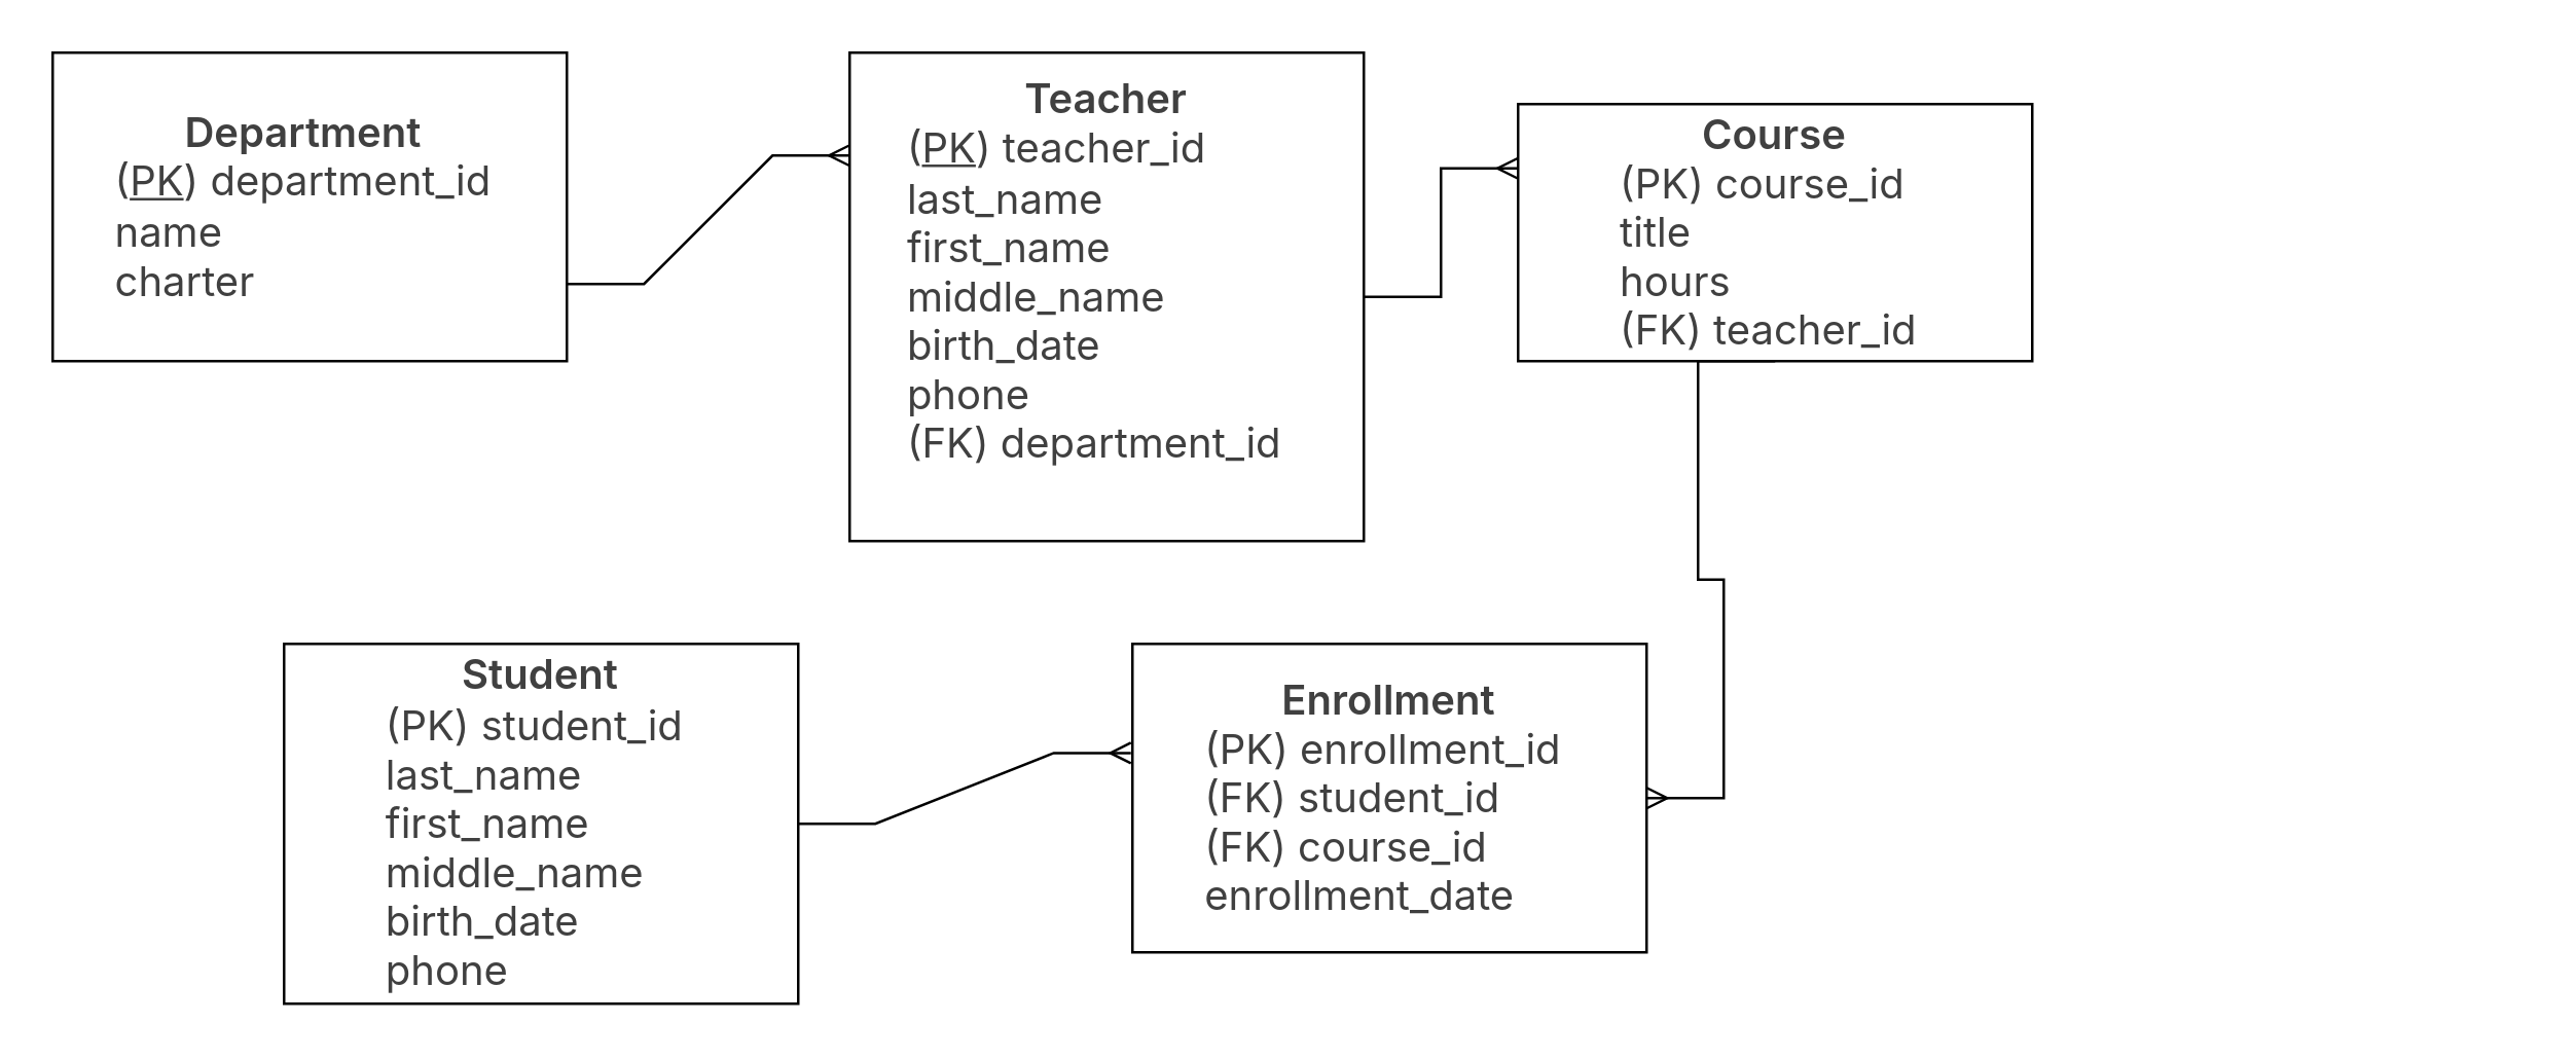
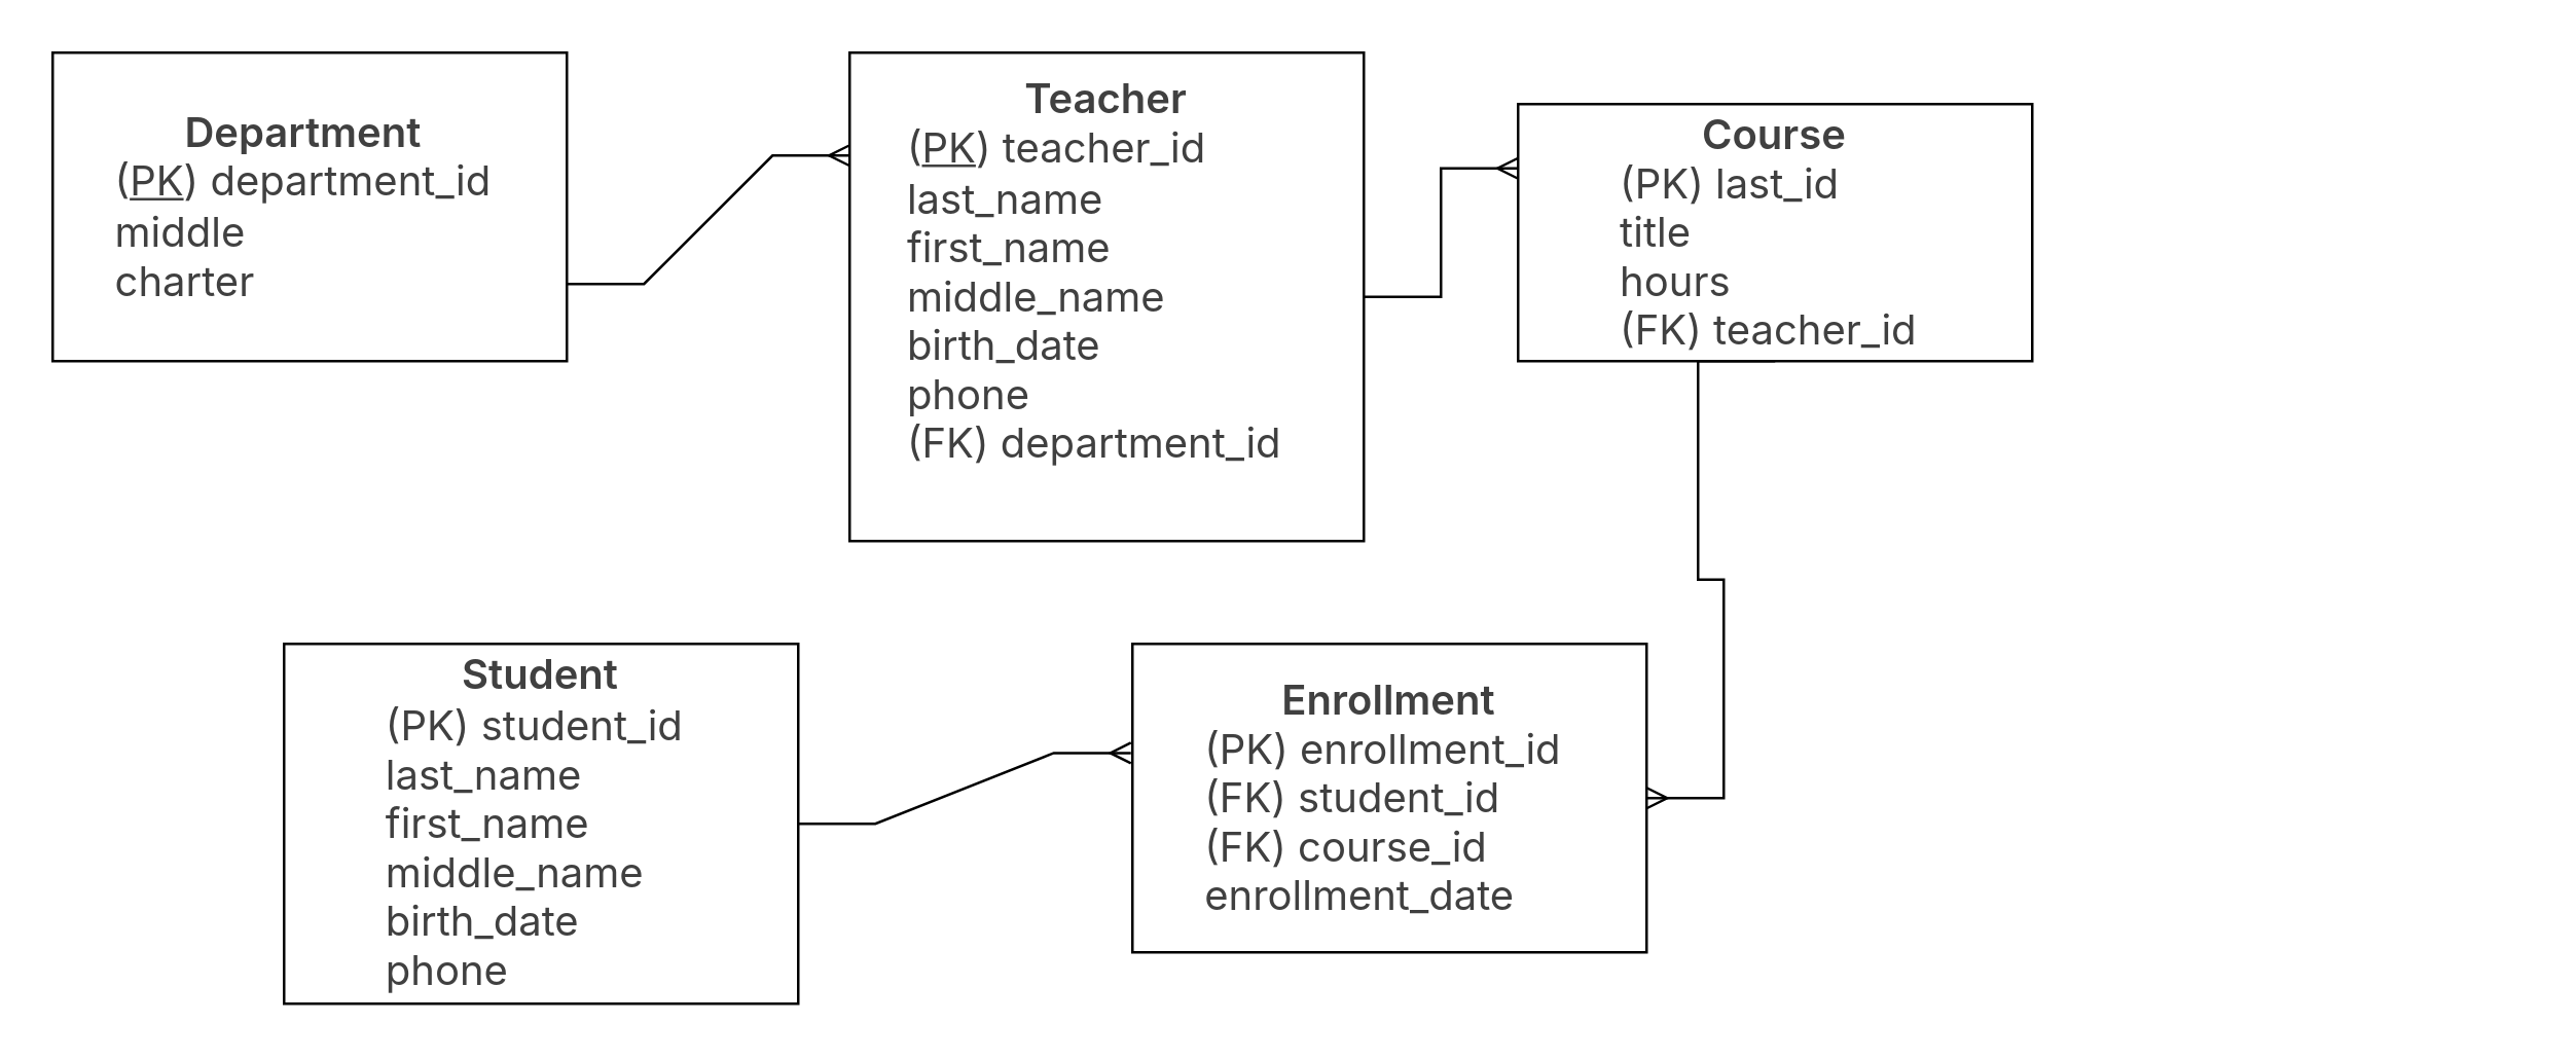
- <mxCell id="2" value="&lt;div style=&quot;&quot;&gt;&lt;span style=&quot;font-weight: 600; color: rgb(64, 64, 64); font-family: quote-cjk-patch, Inter, system-ui, -apple-system, BlinkMacSystemFont, &amp;quot;Segoe UI&amp;quot;, Roboto, &amp;quot;Noto Sans&amp;quot;, Ubuntu, Cantarell, &amp;quot;Helvetica Neue&amp;quot;, Oxygen, &amp;quot;Open Sans&amp;quot;, sans-serif; font-size: 16.002px; background-color: rgb(255, 255, 255);&quot;&gt;Department&lt;/span&gt;&lt;span style=&quot;color: rgb(64, 64, 64); font-family: quote-cjk-patch, Inter, system-ui, -apple-system, BlinkMacSystemFont, &amp;quot;Segoe UI&amp;quot;, Roboto, &amp;quot;Noto Sans&amp;quot;, Ubuntu, Cantarell, &amp;quot;Helvetica Neue&amp;quot;, Oxygen, &amp;quot;Open Sans&amp;quot;, sans-serif; font-size: 16.002px; text-align: left; background-color: rgb(255, 255, 255);&quot;&gt;&amp;nbsp;&lt;/span&gt;&lt;/div&gt;&lt;div&gt;&lt;span style=&quot;color: rgb(64, 64, 64); font-family: quote-cjk-patch, Inter, system-ui, -apple-system, BlinkMacSystemFont, &amp;quot;Segoe UI&amp;quot;, Roboto, &amp;quot;Noto Sans&amp;quot;, Ubuntu, Cantarell, &amp;quot;Helvetica Neue&amp;quot;, Oxygen, &amp;quot;Open Sans&amp;quot;, sans-serif; font-size: 16.002px; text-align: left; background-color: rgb(255, 255, 255);&quot;&gt;(&lt;u&gt;PK&lt;/u&gt;) department_id&amp;nbsp;&lt;/span&gt;&lt;/div&gt;&lt;div style=&quot;text-align: left;&quot;&gt;&lt;span style=&quot;color: rgb(64, 64, 64); font-family: quote-cjk-patch, Inter, system-ui, -apple-system, BlinkMacSystemFont, &amp;quot;Segoe UI&amp;quot;, Roboto, &amp;quot;Noto Sans&amp;quot;, Ubuntu, Cantarell, &amp;quot;Helvetica Neue&amp;quot;, Oxygen, &amp;quot;Open Sans&amp;quot;, sans-serif; font-size: 16.002px; background-color: rgb(255, 255, 255);&quot;&gt;name&amp;nbsp;&lt;/span&gt;&lt;/div&gt;&lt;div style=&quot;text-align: left;&quot;&gt;&lt;span style=&quot;color: rgb(64, 64, 64); font-family: quote-cjk-patch, Inter, system-ui, -apple-system, BlinkMacSystemFont, &amp;quot;Segoe UI&amp;quot;, Roboto, &amp;quot;Noto Sans&amp;quot;, Ubuntu, Cantarell, &amp;quot;Helvetica Neue&amp;quot;, Oxygen, &amp;quot;Open Sans&amp;quot;, sans-serif; font-size: 16.002px; background-color: rgb(255, 255, 255);&quot;&gt;charter&amp;nbsp;&lt;/span&gt;&lt;/div&gt;" style="rounded=0;whiteSpace=wrap;html=1;" vertex="1" parent="1"><mxGeometry x="20" y="20" width="200" height="120" as="geometry" /></mxCell>
+ <mxCell id="2" value="&lt;div style=&quot;&quot;&gt;&lt;span style=&quot;font-weight: 600; color: rgb(64, 64, 64); font-family: quote-cjk-patch, Inter, system-ui, -apple-system, BlinkMacSystemFont, &amp;quot;Segoe UI&amp;quot;, Roboto, &amp;quot;Noto Sans&amp;quot;, Ubuntu, Cantarell, &amp;quot;Helvetica Neue&amp;quot;, Oxygen, &amp;quot;Open Sans&amp;quot;, sans-serif; font-size: 16.002px; background-color: rgb(255, 255, 255);&quot;&gt;Department&lt;/span&gt;&lt;span style=&quot;color: rgb(64, 64, 64); font-family: quote-cjk-patch, Inter, system-ui, -apple-system, BlinkMacSystemFont, &amp;quot;Segoe UI&amp;quot;, Roboto, &amp;quot;Noto Sans&amp;quot;, Ubuntu, Cantarell, &amp;quot;Helvetica Neue&amp;quot;, Oxygen, &amp;quot;Open Sans&amp;quot;, sans-serif; font-size: 16.002px; text-align: left; background-color: rgb(255, 255, 255);&quot;&gt;&amp;nbsp;&lt;/span&gt;&lt;/div&gt;&lt;div&gt;&lt;span style=&quot;color: rgb(64, 64, 64); font-family: quote-cjk-patch, Inter, system-ui, -apple-system, BlinkMacSystemFont, &amp;quot;Segoe UI&amp;quot;, Roboto, &amp;quot;Noto Sans&amp;quot;, Ubuntu, Cantarell, &amp;quot;Helvetica Neue&amp;quot;, Oxygen, &amp;quot;Open Sans&amp;quot;, sans-serif; font-size: 16.002px; text-align: left; background-color: rgb(255, 255, 255);&quot;&gt;(&lt;u&gt;PK&lt;/u&gt;) department_id&amp;nbsp;&lt;/span&gt;&lt;/div&gt;&lt;div style=&quot;text-align: left;&quot;&gt;&lt;span style=&quot;color: rgb(64, 64, 64); font-family: quote-cjk-patch, Inter, system-ui, -apple-system, BlinkMacSystemFont, &amp;quot;Segoe UI&amp;quot;, Roboto, &amp;quot;Noto Sans&amp;quot;, Ubuntu, Cantarell, &amp;quot;Helvetica Neue&amp;quot;, Oxygen, &amp;quot;Open Sans&amp;quot;, sans-serif; font-size: 16.002px; background-color: rgb(255, 255, 255);&quot;&gt;middle&amp;nbsp;&lt;/span&gt;&lt;/div&gt;&lt;div style=&quot;text-align: left;&quot;&gt;&lt;span style=&quot;color: rgb(64, 64, 64); font-family: quote-cjk-patch, Inter, system-ui, -apple-system, BlinkMacSystemFont, &amp;quot;Segoe UI&amp;quot;, Roboto, &amp;quot;Noto Sans&amp;quot;, Ubuntu, Cantarell, &amp;quot;Helvetica Neue&amp;quot;, Oxygen, &amp;quot;Open Sans&amp;quot;, sans-serif; font-size: 16.002px; background-color: rgb(255, 255, 255);&quot;&gt;charter&amp;nbsp;&lt;/span&gt;&lt;/div&gt;" style="rounded=0;whiteSpace=wrap;html=1;" vertex="1" parent="1"><mxGeometry x="20" y="20" width="200" height="120" as="geometry" /></mxCell>
- <mxCell id="4" value="&lt;span style=&quot;font-weight: 600; color: rgb(64, 64, 64); font-family: quote-cjk-patch, Inter, system-ui, -apple-system, BlinkMacSystemFont, &amp;quot;Segoe UI&amp;quot;, Roboto, &amp;quot;Noto Sans&amp;quot;, Ubuntu, Cantarell, &amp;quot;Helvetica Neue&amp;quot;, Oxygen, &amp;quot;Open Sans&amp;quot;, sans-serif; font-size: 16.002px; text-align: start; background-color: rgb(255, 255, 255);&quot;&gt;Course&lt;br&gt;&lt;/span&gt;&lt;div style=&quot;text-align: left;&quot;&gt;&lt;span style=&quot;background-color: rgb(255, 255, 255); color: rgb(64, 64, 64); font-family: quote-cjk-patch, Inter, system-ui, -apple-system, BlinkMacSystemFont, &amp;quot;Segoe UI&amp;quot;, Roboto, &amp;quot;Noto Sans&amp;quot;, Ubuntu, Cantarell, &amp;quot;Helvetica Neue&amp;quot;, Oxygen, &amp;quot;Open Sans&amp;quot;, sans-serif; font-size: 16.002px;&quot;&gt;(PK)&amp;nbsp;&lt;/span&gt;&lt;span style=&quot;background-color: rgb(255, 255, 255); color: rgb(64, 64, 64); font-family: quote-cjk-patch, Inter, system-ui, -apple-system, BlinkMacSystemFont, &amp;quot;Segoe UI&amp;quot;, Roboto, &amp;quot;Noto Sans&amp;quot;, Ubuntu, Cantarell, &amp;quot;Helvetica Neue&amp;quot;, Oxygen, &amp;quot;Open Sans&amp;quot;, sans-serif; font-size: 16.002px;&quot;&gt;course_id&lt;/span&gt;&lt;/div&gt;&lt;div style=&quot;text-align: left;&quot;&gt;&lt;span style=&quot;background-color: rgb(255, 255, 255); color: rgb(64, 64, 64); font-family: quote-cjk-patch, Inter, system-ui, -apple-system, BlinkMacSystemFont, &amp;quot;Segoe UI&amp;quot;, Roboto, &amp;quot;Noto Sans&amp;quot;, Ubuntu, Cantarell, &amp;quot;Helvetica Neue&amp;quot;, Oxygen, &amp;quot;Open Sans&amp;quot;, sans-serif; font-size: 16.002px;&quot;&gt;title&lt;/span&gt;&lt;span style=&quot;background-color: rgb(255, 255, 255); color: rgb(64, 64, 64); font-family: quote-cjk-patch, Inter, system-ui, -apple-system, BlinkMacSystemFont, &amp;quot;Segoe UI&amp;quot;, Roboto, &amp;quot;Noto Sans&amp;quot;, Ubuntu, Cantarell, &amp;quot;Helvetica Neue&amp;quot;, Oxygen, &amp;quot;Open Sans&amp;quot;, sans-serif; font-size: 16.002px;&quot;&gt;&amp;nbsp;&lt;/span&gt;&lt;/div&gt;&lt;div style=&quot;text-align: left;&quot;&gt;&lt;span style=&quot;background-color: rgb(255, 255, 255); color: rgb(64, 64, 64); font-family: quote-cjk-patch, Inter, system-ui, -apple-system, BlinkMacSystemFont, &amp;quot;Segoe UI&amp;quot;, Roboto, &amp;quot;Noto Sans&amp;quot;, Ubuntu, Cantarell, &amp;quot;Helvetica Neue&amp;quot;, Oxygen, &amp;quot;Open Sans&amp;quot;, sans-serif; font-size: 16.002px;&quot;&gt;hours&lt;/span&gt;&lt;span style=&quot;background-color: rgb(255, 255, 255); color: rgb(64, 64, 64); font-family: quote-cjk-patch, Inter, system-ui, -apple-system, BlinkMacSystemFont, &amp;quot;Segoe UI&amp;quot;, Roboto, &amp;quot;Noto Sans&amp;quot;, Ubuntu, Cantarell, &amp;quot;Helvetica Neue&amp;quot;, Oxygen, &amp;quot;Open Sans&amp;quot;, sans-serif; font-size: 16.002px;&quot;&gt;&amp;nbsp;&lt;/span&gt;&lt;/div&gt;&lt;div style=&quot;text-align: left;&quot;&gt;&lt;span style=&quot;background-color: rgb(255, 255, 255); color: rgb(64, 64, 64); font-family: quote-cjk-patch, Inter, system-ui, -apple-system, BlinkMacSystemFont, &amp;quot;Segoe UI&amp;quot;, Roboto, &amp;quot;Noto Sans&amp;quot;, Ubuntu, Cantarell, &amp;quot;Helvetica Neue&amp;quot;, Oxygen, &amp;quot;Open Sans&amp;quot;, sans-serif; font-size: 16.002px;&quot;&gt;(FK)&amp;nbsp;&lt;/span&gt;&lt;span style=&quot;background-color: rgb(255, 255, 255); color: rgb(64, 64, 64); font-family: quote-cjk-patch, Inter, system-ui, -apple-system, BlinkMacSystemFont, &amp;quot;Segoe UI&amp;quot;, Roboto, &amp;quot;Noto Sans&amp;quot;, Ubuntu, Cantarell, &amp;quot;Helvetica Neue&amp;quot;, Oxygen, &amp;quot;Open Sans&amp;quot;, sans-serif; font-size: 16.002px;&quot;&gt;teacher_id&amp;nbsp;&lt;/span&gt;&lt;/div&gt;" style="rounded=0;whiteSpace=wrap;html=1;" vertex="1" parent="1"><mxGeometry x="590" y="40" width="200" height="100" as="geometry" /></mxCell>
+ <mxCell id="4" value="&lt;span style=&quot;font-weight: 600; color: rgb(64, 64, 64); font-family: quote-cjk-patch, Inter, system-ui, -apple-system, BlinkMacSystemFont, &amp;quot;Segoe UI&amp;quot;, Roboto, &amp;quot;Noto Sans&amp;quot;, Ubuntu, Cantarell, &amp;quot;Helvetica Neue&amp;quot;, Oxygen, &amp;quot;Open Sans&amp;quot;, sans-serif; font-size: 16.002px; text-align: start; background-color: rgb(255, 255, 255);&quot;&gt;Course&lt;br&gt;&lt;/span&gt;&lt;div style=&quot;text-align: left;&quot;&gt;&lt;span style=&quot;background-color: rgb(255, 255, 255); color: rgb(64, 64, 64); font-family: quote-cjk-patch, Inter, system-ui, -apple-system, BlinkMacSystemFont, &amp;quot;Segoe UI&amp;quot;, Roboto, &amp;quot;Noto Sans&amp;quot;, Ubuntu, Cantarell, &amp;quot;Helvetica Neue&amp;quot;, Oxygen, &amp;quot;Open Sans&amp;quot;, sans-serif; font-size: 16.002px;&quot;&gt;(PK)&amp;nbsp;&lt;/span&gt;&lt;span style=&quot;background-color: rgb(255, 255, 255); color: rgb(64, 64, 64); font-family: quote-cjk-patch, Inter, system-ui, -apple-system, BlinkMacSystemFont, &amp;quot;Segoe UI&amp;quot;, Roboto, &amp;quot;Noto Sans&amp;quot;, Ubuntu, Cantarell, &amp;quot;Helvetica Neue&amp;quot;, Oxygen, &amp;quot;Open Sans&amp;quot;, sans-serif; font-size: 16.002px;&quot;&gt;last_id&lt;/span&gt;&lt;/div&gt;&lt;div style=&quot;text-align: left;&quot;&gt;&lt;span style=&quot;background-color: rgb(255, 255, 255); color: rgb(64, 64, 64); font-family: quote-cjk-patch, Inter, system-ui, -apple-system, BlinkMacSystemFont, &amp;quot;Segoe UI&amp;quot;, Roboto, &amp;quot;Noto Sans&amp;quot;, Ubuntu, Cantarell, &amp;quot;Helvetica Neue&amp;quot;, Oxygen, &amp;quot;Open Sans&amp;quot;, sans-serif; font-size: 16.002px;&quot;&gt;title&lt;/span&gt;&lt;span style=&quot;background-color: rgb(255, 255, 255); color: rgb(64, 64, 64); font-family: quote-cjk-patch, Inter, system-ui, -apple-system, BlinkMacSystemFont, &amp;quot;Segoe UI&amp;quot;, Roboto, &amp;quot;Noto Sans&amp;quot;, Ubuntu, Cantarell, &amp;quot;Helvetica Neue&amp;quot;, Oxygen, &amp;quot;Open Sans&amp;quot;, sans-serif; font-size: 16.002px;&quot;&gt;&amp;nbsp;&lt;/span&gt;&lt;/div&gt;&lt;div style=&quot;text-align: left;&quot;&gt;&lt;span style=&quot;background-color: rgb(255, 255, 255); color: rgb(64, 64, 64); font-family: quote-cjk-patch, Inter, system-ui, -apple-system, BlinkMacSystemFont, &amp;quot;Segoe UI&amp;quot;, Roboto, &amp;quot;Noto Sans&amp;quot;, Ubuntu, Cantarell, &amp;quot;Helvetica Neue&amp;quot;, Oxygen, &amp;quot;Open Sans&amp;quot;, sans-serif; font-size: 16.002px;&quot;&gt;hours&lt;/span&gt;&lt;span style=&quot;background-color: rgb(255, 255, 255); color: rgb(64, 64, 64); font-family: quote-cjk-patch, Inter, system-ui, -apple-system, BlinkMacSystemFont, &amp;quot;Segoe UI&amp;quot;, Roboto, &amp;quot;Noto Sans&amp;quot;, Ubuntu, Cantarell, &amp;quot;Helvetica Neue&amp;quot;, Oxygen, &amp;quot;Open Sans&amp;quot;, sans-serif; font-size: 16.002px;&quot;&gt;&amp;nbsp;&lt;/span&gt;&lt;/div&gt;&lt;div style=&quot;text-align: left;&quot;&gt;&lt;span style=&quot;background-color: rgb(255, 255, 255); color: rgb(64, 64, 64); font-family: quote-cjk-patch, Inter, system-ui, -apple-system, BlinkMacSystemFont, &amp;quot;Segoe UI&amp;quot;, Roboto, &amp;quot;Noto Sans&amp;quot;, Ubuntu, Cantarell, &amp;quot;Helvetica Neue&amp;quot;, Oxygen, &amp;quot;Open Sans&amp;quot;, sans-serif; font-size: 16.002px;&quot;&gt;(FK)&amp;nbsp;&lt;/span&gt;&lt;span style=&quot;background-color: rgb(255, 255, 255); color: rgb(64, 64, 64); font-family: quote-cjk-patch, Inter, system-ui, -apple-system, BlinkMacSystemFont, &amp;quot;Segoe UI&amp;quot;, Roboto, &amp;quot;Noto Sans&amp;quot;, Ubuntu, Cantarell, &amp;quot;Helvetica Neue&amp;quot;, Oxygen, &amp;quot;Open Sans&amp;quot;, sans-serif; font-size: 16.002px;&quot;&gt;teacher_id&amp;nbsp;&lt;/span&gt;&lt;/div&gt;" style="rounded=0;whiteSpace=wrap;html=1;" vertex="1" parent="1"><mxGeometry x="590" y="40" width="200" height="100" as="geometry" /></mxCell>
